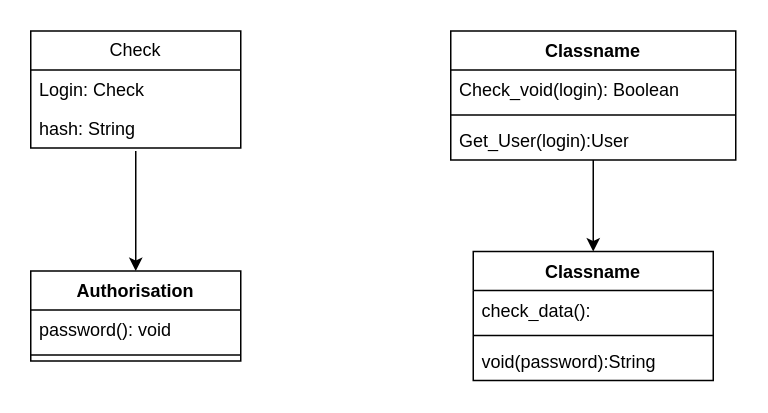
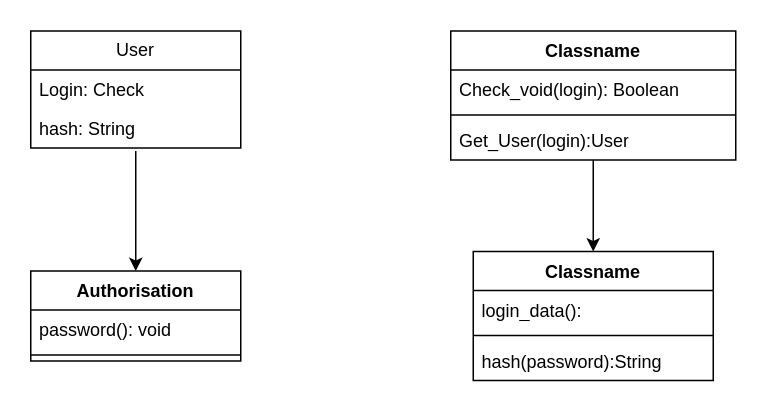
- <mxCell id="3" value="Check" style="swimlane;fontStyle=0;childLayout=stackLayout;horizontal=1;startSize=26;fillColor=none;horizontalStack=0;resizeParent=1;resizeParentMax=0;resizeLast=0;collapsible=1;marginBottom=0;whiteSpace=wrap;html=1;" vertex="1" parent="1"><mxGeometry x="20" y="20" width="140" height="78" as="geometry"><mxRectangle x="120" y="40" width="100" height="30" as="alternateBounds" /></mxGeometry></mxCell>
+ <mxCell id="3" value="User" style="swimlane;fontStyle=0;childLayout=stackLayout;horizontal=1;startSize=26;fillColor=none;horizontalStack=0;resizeParent=1;resizeParentMax=0;resizeLast=0;collapsible=1;marginBottom=0;whiteSpace=wrap;html=1;" vertex="1" parent="1"><mxGeometry x="20" y="20" width="140" height="78" as="geometry"><mxRectangle x="120" y="40" width="100" height="30" as="alternateBounds" /></mxGeometry></mxCell>
- <mxCell id="15" value="check_data():" style="text;strokeColor=none;fillColor=none;align=left;verticalAlign=top;spacingLeft=4;spacingRight=4;overflow=hidden;rotatable=0;points=[[0,0.5],[1,0.5]];portConstraint=eastwest;whiteSpace=wrap;html=1;" vertex="1" parent="14"><mxGeometry y="26" width="160" height="26" as="geometry" /></mxCell>
+ <mxCell id="15" value="login_data():" style="text;strokeColor=none;fillColor=none;align=left;verticalAlign=top;spacingLeft=4;spacingRight=4;overflow=hidden;rotatable=0;points=[[0,0.5],[1,0.5]];portConstraint=eastwest;whiteSpace=wrap;html=1;" vertex="1" parent="14"><mxGeometry y="26" width="160" height="26" as="geometry" /></mxCell>
- <mxCell id="17" value="void(password):String" style="text;strokeColor=none;fillColor=none;align=left;verticalAlign=top;spacingLeft=4;spacingRight=4;overflow=hidden;rotatable=0;points=[[0,0.5],[1,0.5]];portConstraint=eastwest;whiteSpace=wrap;html=1;" vertex="1" parent="14"><mxGeometry y="60" width="160" height="26" as="geometry" /></mxCell>
+ <mxCell id="17" value="hash(password):String" style="text;strokeColor=none;fillColor=none;align=left;verticalAlign=top;spacingLeft=4;spacingRight=4;overflow=hidden;rotatable=0;points=[[0,0.5],[1,0.5]];portConstraint=eastwest;whiteSpace=wrap;html=1;" vertex="1" parent="14"><mxGeometry y="60" width="160" height="26" as="geometry" /></mxCell>
